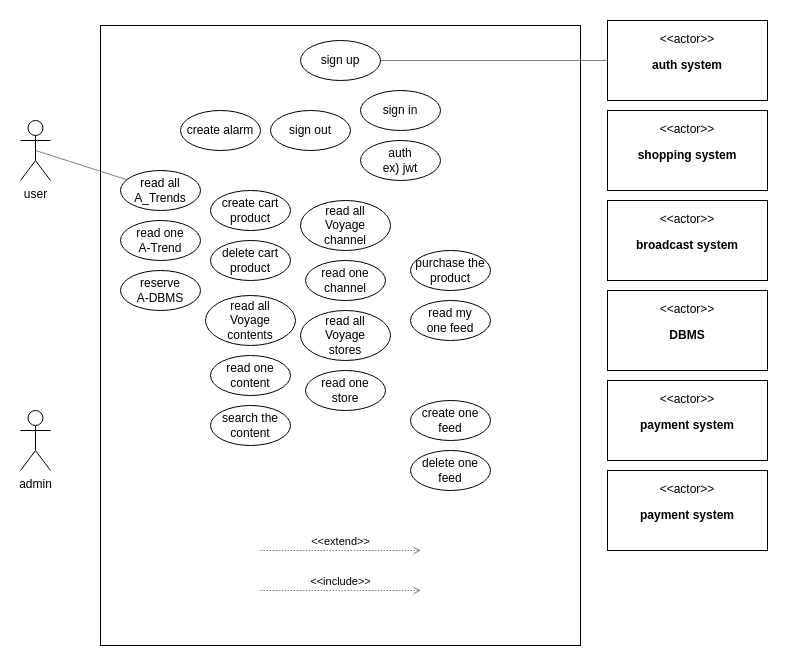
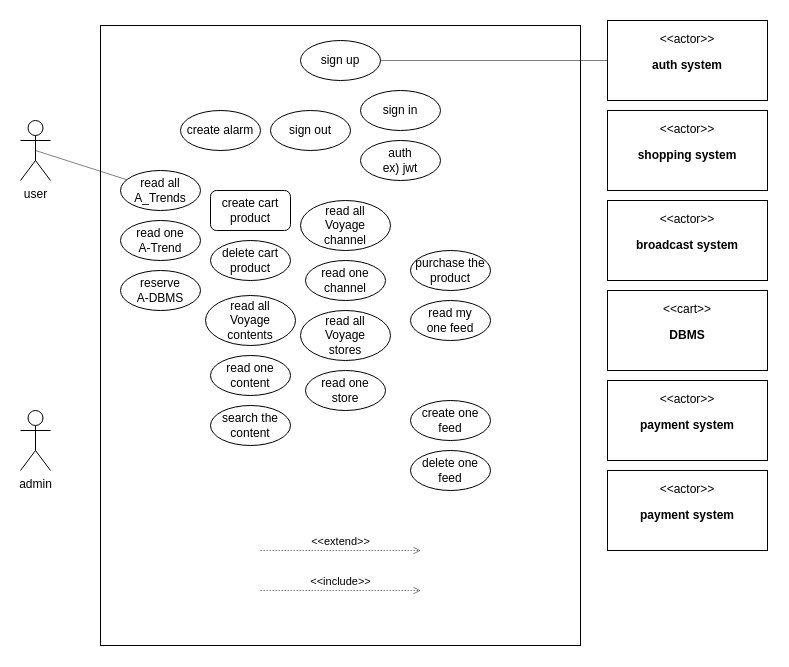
- <mxCell id="18" value="create cart product" style="ellipse;whiteSpace=wrap;html=1;" vertex="1" parent="1"><mxGeometry x="210" y="190" width="80" height="40" as="geometry" /></mxCell>
+ <mxCell id="18" value="create cart product" style="whiteSpace=wrap;html=1;rounded=1;" vertex="1" parent="1"><mxGeometry x="210" y="190" width="80" height="40" as="geometry" /></mxCell>
- <mxCell id="9" value="&lt;p&gt;&amp;lt;&amp;lt;actor&amp;gt;&amp;gt;&lt;/p&gt;&lt;p&gt;&lt;b&gt;DBMS&lt;/b&gt;&lt;br&gt;&lt;/p&gt;" style="shape=rect;html=1;overflow=fill;whiteSpace=wrap;align=center;" vertex="1" parent="1"><mxGeometry x="607" y="290" width="160" height="80" as="geometry" /></mxCell>
+ <mxCell id="9" value="&lt;p&gt;&amp;lt;&amp;lt;cart&amp;gt;&amp;gt;&lt;/p&gt;&lt;p&gt;&lt;b&gt;DBMS&lt;/b&gt;&lt;br&gt;&lt;/p&gt;" style="shape=rect;html=1;overflow=fill;whiteSpace=wrap;align=center;" vertex="1" parent="1"><mxGeometry x="607" y="290" width="160" height="80" as="geometry" /></mxCell>
